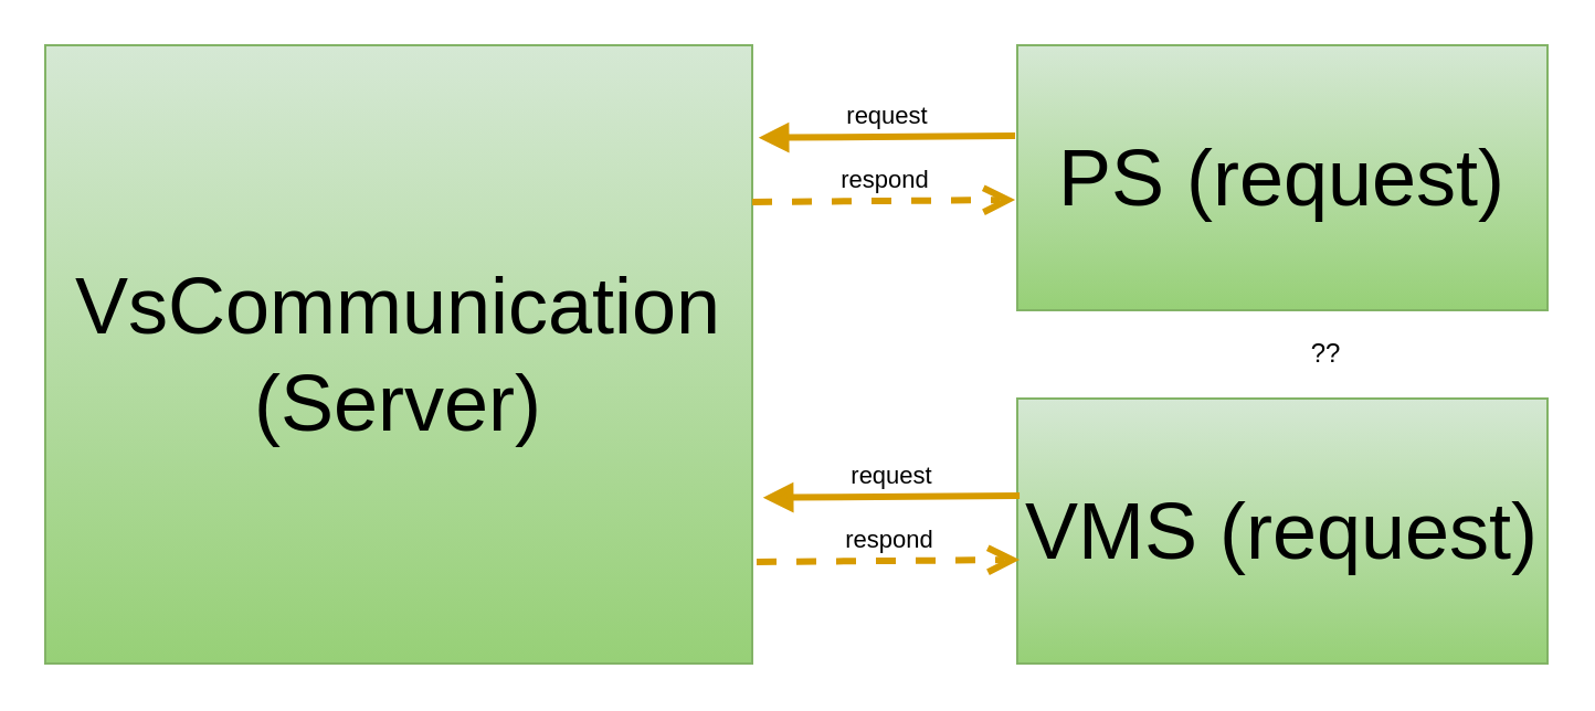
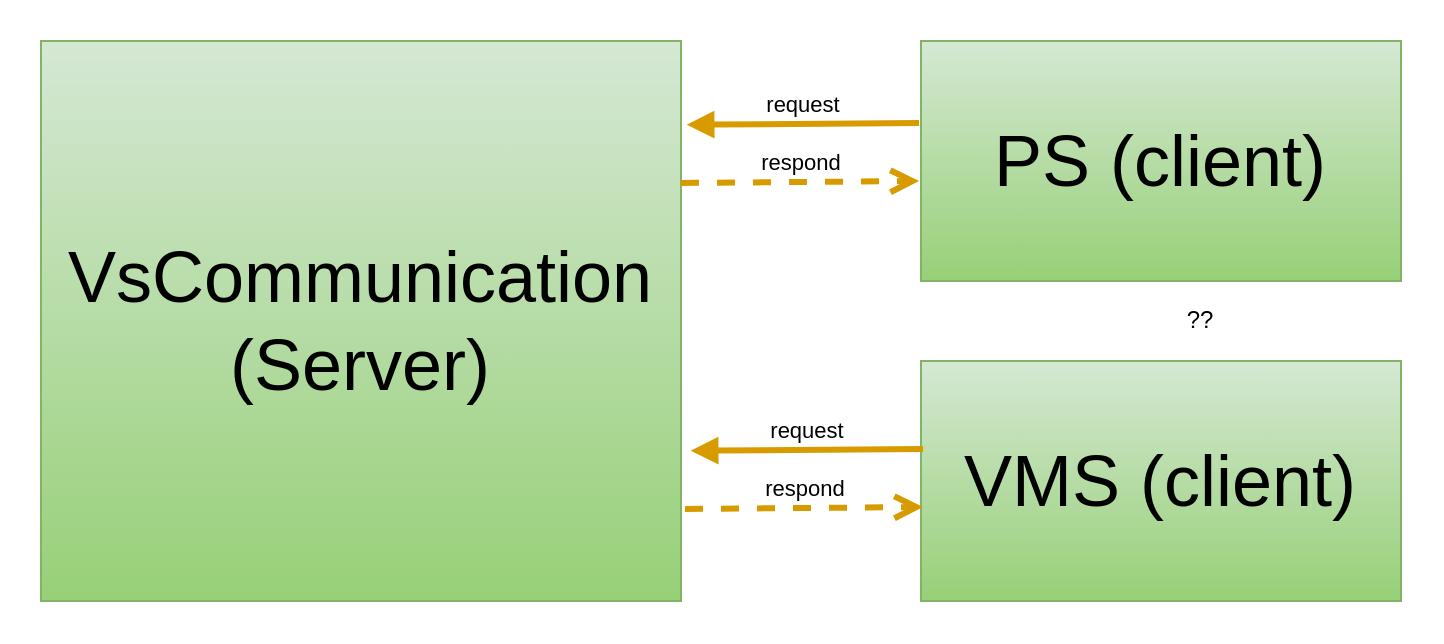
- <mxCell id="3" value="&lt;font style=&quot;font-size: 36px&quot;&gt;PS (request)&lt;/font&gt;" style="rounded=0;whiteSpace=wrap;html=1;gradientColor=#97d077;fillColor=#d5e8d4;strokeColor=#82b366;" vertex="1" parent="1"><mxGeometry x="460" y="20" width="240" height="120" as="geometry" /></mxCell>
+ <mxCell id="3" value="&lt;font style=&quot;font-size: 36px&quot;&gt;PS (client)&lt;/font&gt;" style="rounded=0;whiteSpace=wrap;html=1;gradientColor=#97d077;fillColor=#d5e8d4;strokeColor=#82b366;" vertex="1" parent="1"><mxGeometry x="460" y="20" width="240" height="120" as="geometry" /></mxCell>
- <mxCell id="4" value="&lt;font style=&quot;font-size: 36px&quot;&gt;VMS (request)&lt;/font&gt;" style="rounded=0;whiteSpace=wrap;html=1;gradientColor=#97d077;fillColor=#d5e8d4;strokeColor=#82b366;" vertex="1" parent="1"><mxGeometry x="460" y="180" width="240" height="120" as="geometry" /></mxCell>
+ <mxCell id="4" value="&lt;font style=&quot;font-size: 36px&quot;&gt;VMS (client)&lt;/font&gt;" style="rounded=0;whiteSpace=wrap;html=1;gradientColor=#97d077;fillColor=#d5e8d4;strokeColor=#82b366;" vertex="1" parent="1"><mxGeometry x="460" y="180" width="240" height="120" as="geometry" /></mxCell>
